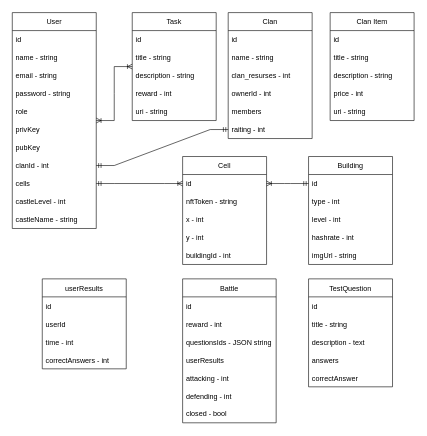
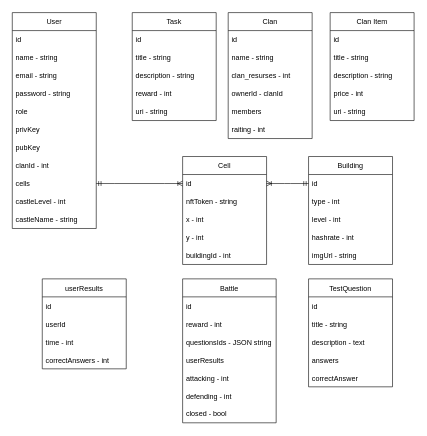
- <mxCell id="18" value="ownerId - int" style="text;strokeColor=none;fillColor=none;align=left;verticalAlign=middle;spacingLeft=4;spacingRight=4;overflow=hidden;points=[[0,0.5],[1,0.5]];portConstraint=eastwest;rotatable=0;" vertex="1" parent="14"><mxGeometry y="120" width="140" height="30" as="geometry" /></mxCell>
+ <mxCell id="18" value="ownerId - clanId" style="text;strokeColor=none;fillColor=none;align=left;verticalAlign=middle;spacingLeft=4;spacingRight=4;overflow=hidden;points=[[0,0.5],[1,0.5]];portConstraint=eastwest;rotatable=0;" vertex="1" parent="14"><mxGeometry y="120" width="140" height="30" as="geometry" /></mxCell>
- <mxCell id="67" value="" style="edgeStyle=entityRelationEdgeStyle;fontSize=12;html=1;endArrow=ERoneToMany;startArrow=ERoneToMany;rounded=0;" edge="1" parent="1" source="2" target="35"><mxGeometry width="100" height="100" relative="1" as="geometry"><mxPoint x="240" y="360" as="sourcePoint" /><mxPoint x="340" y="260" as="targetPoint" /></mxGeometry></mxCell>
- <mxCell id="21" value="" style="edgeStyle=entityRelationEdgeStyle;fontSize=12;html=1;endArrow=ERmandOne;startArrow=ERmandOne;rounded=0;exitX=1;exitY=0.5;exitDx=0;exitDy=0;entryX=0;entryY=0.5;entryDx=0;entryDy=0;" edge="1" parent="1" source="10" target="20"><mxGeometry width="100" height="100" relative="1" as="geometry"><mxPoint x="380" y="185" as="sourcePoint" /><mxPoint x="540.84" y="152.57" as="targetPoint" /></mxGeometry></mxCell>
